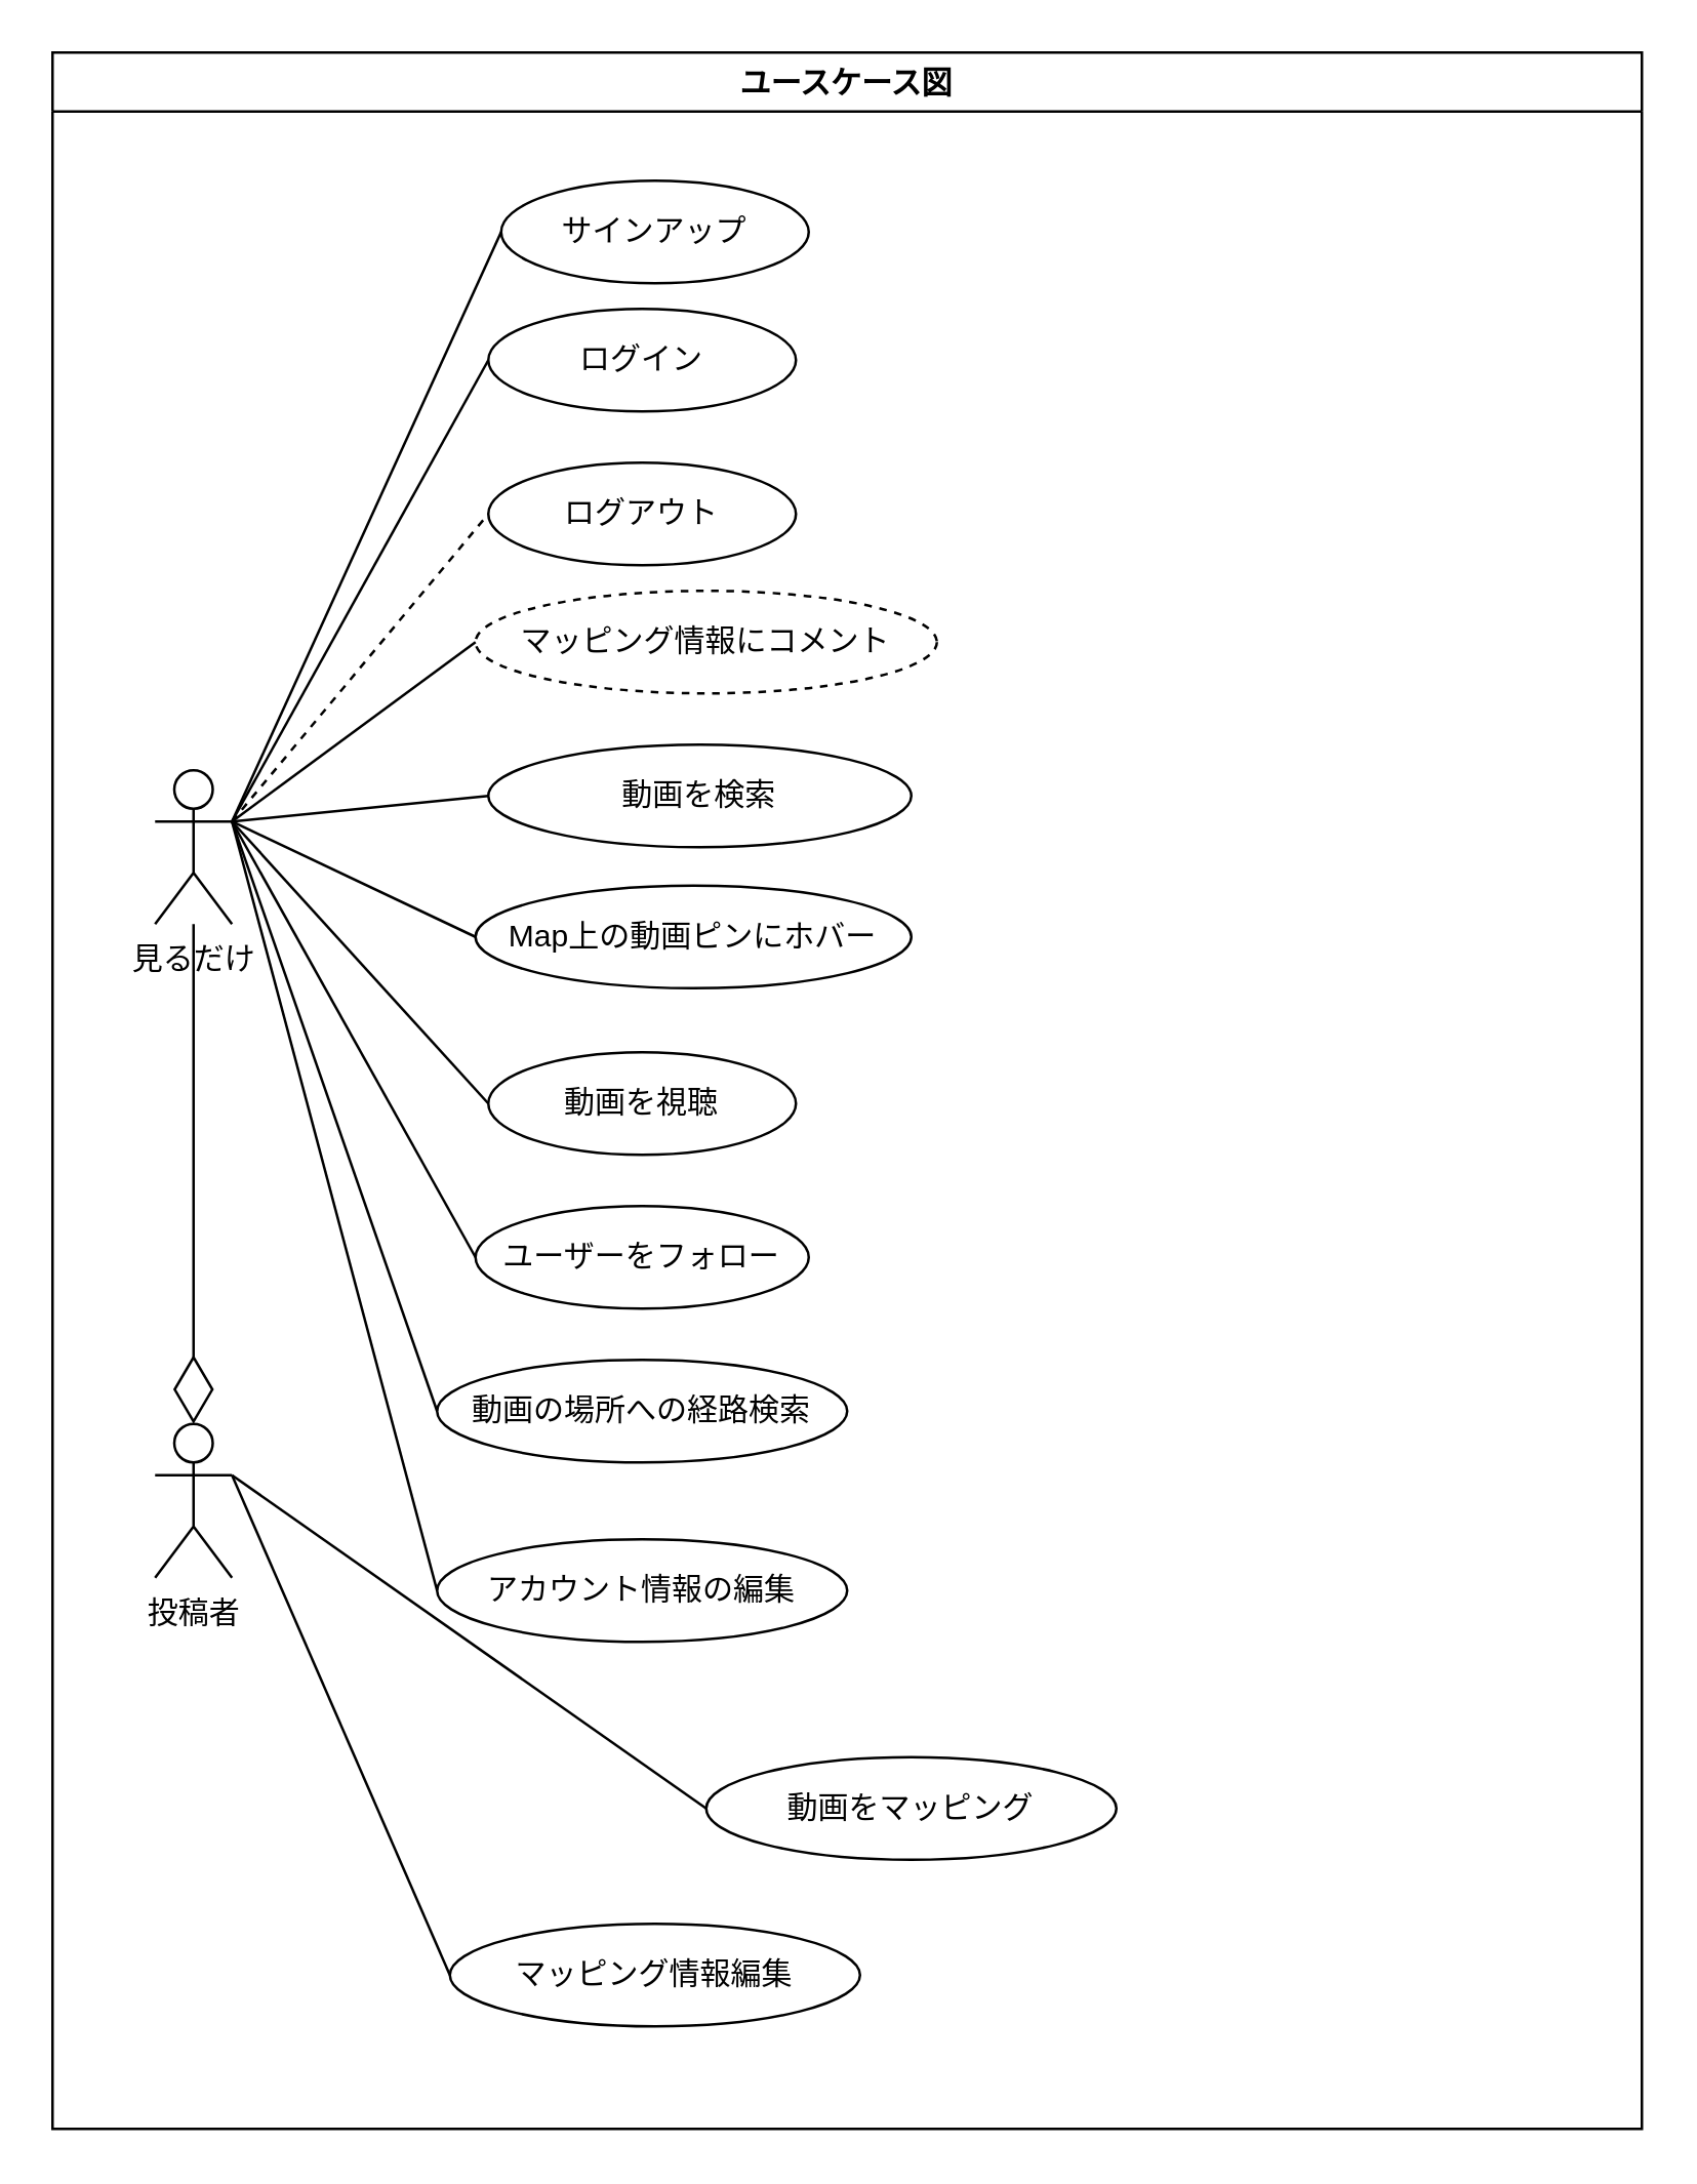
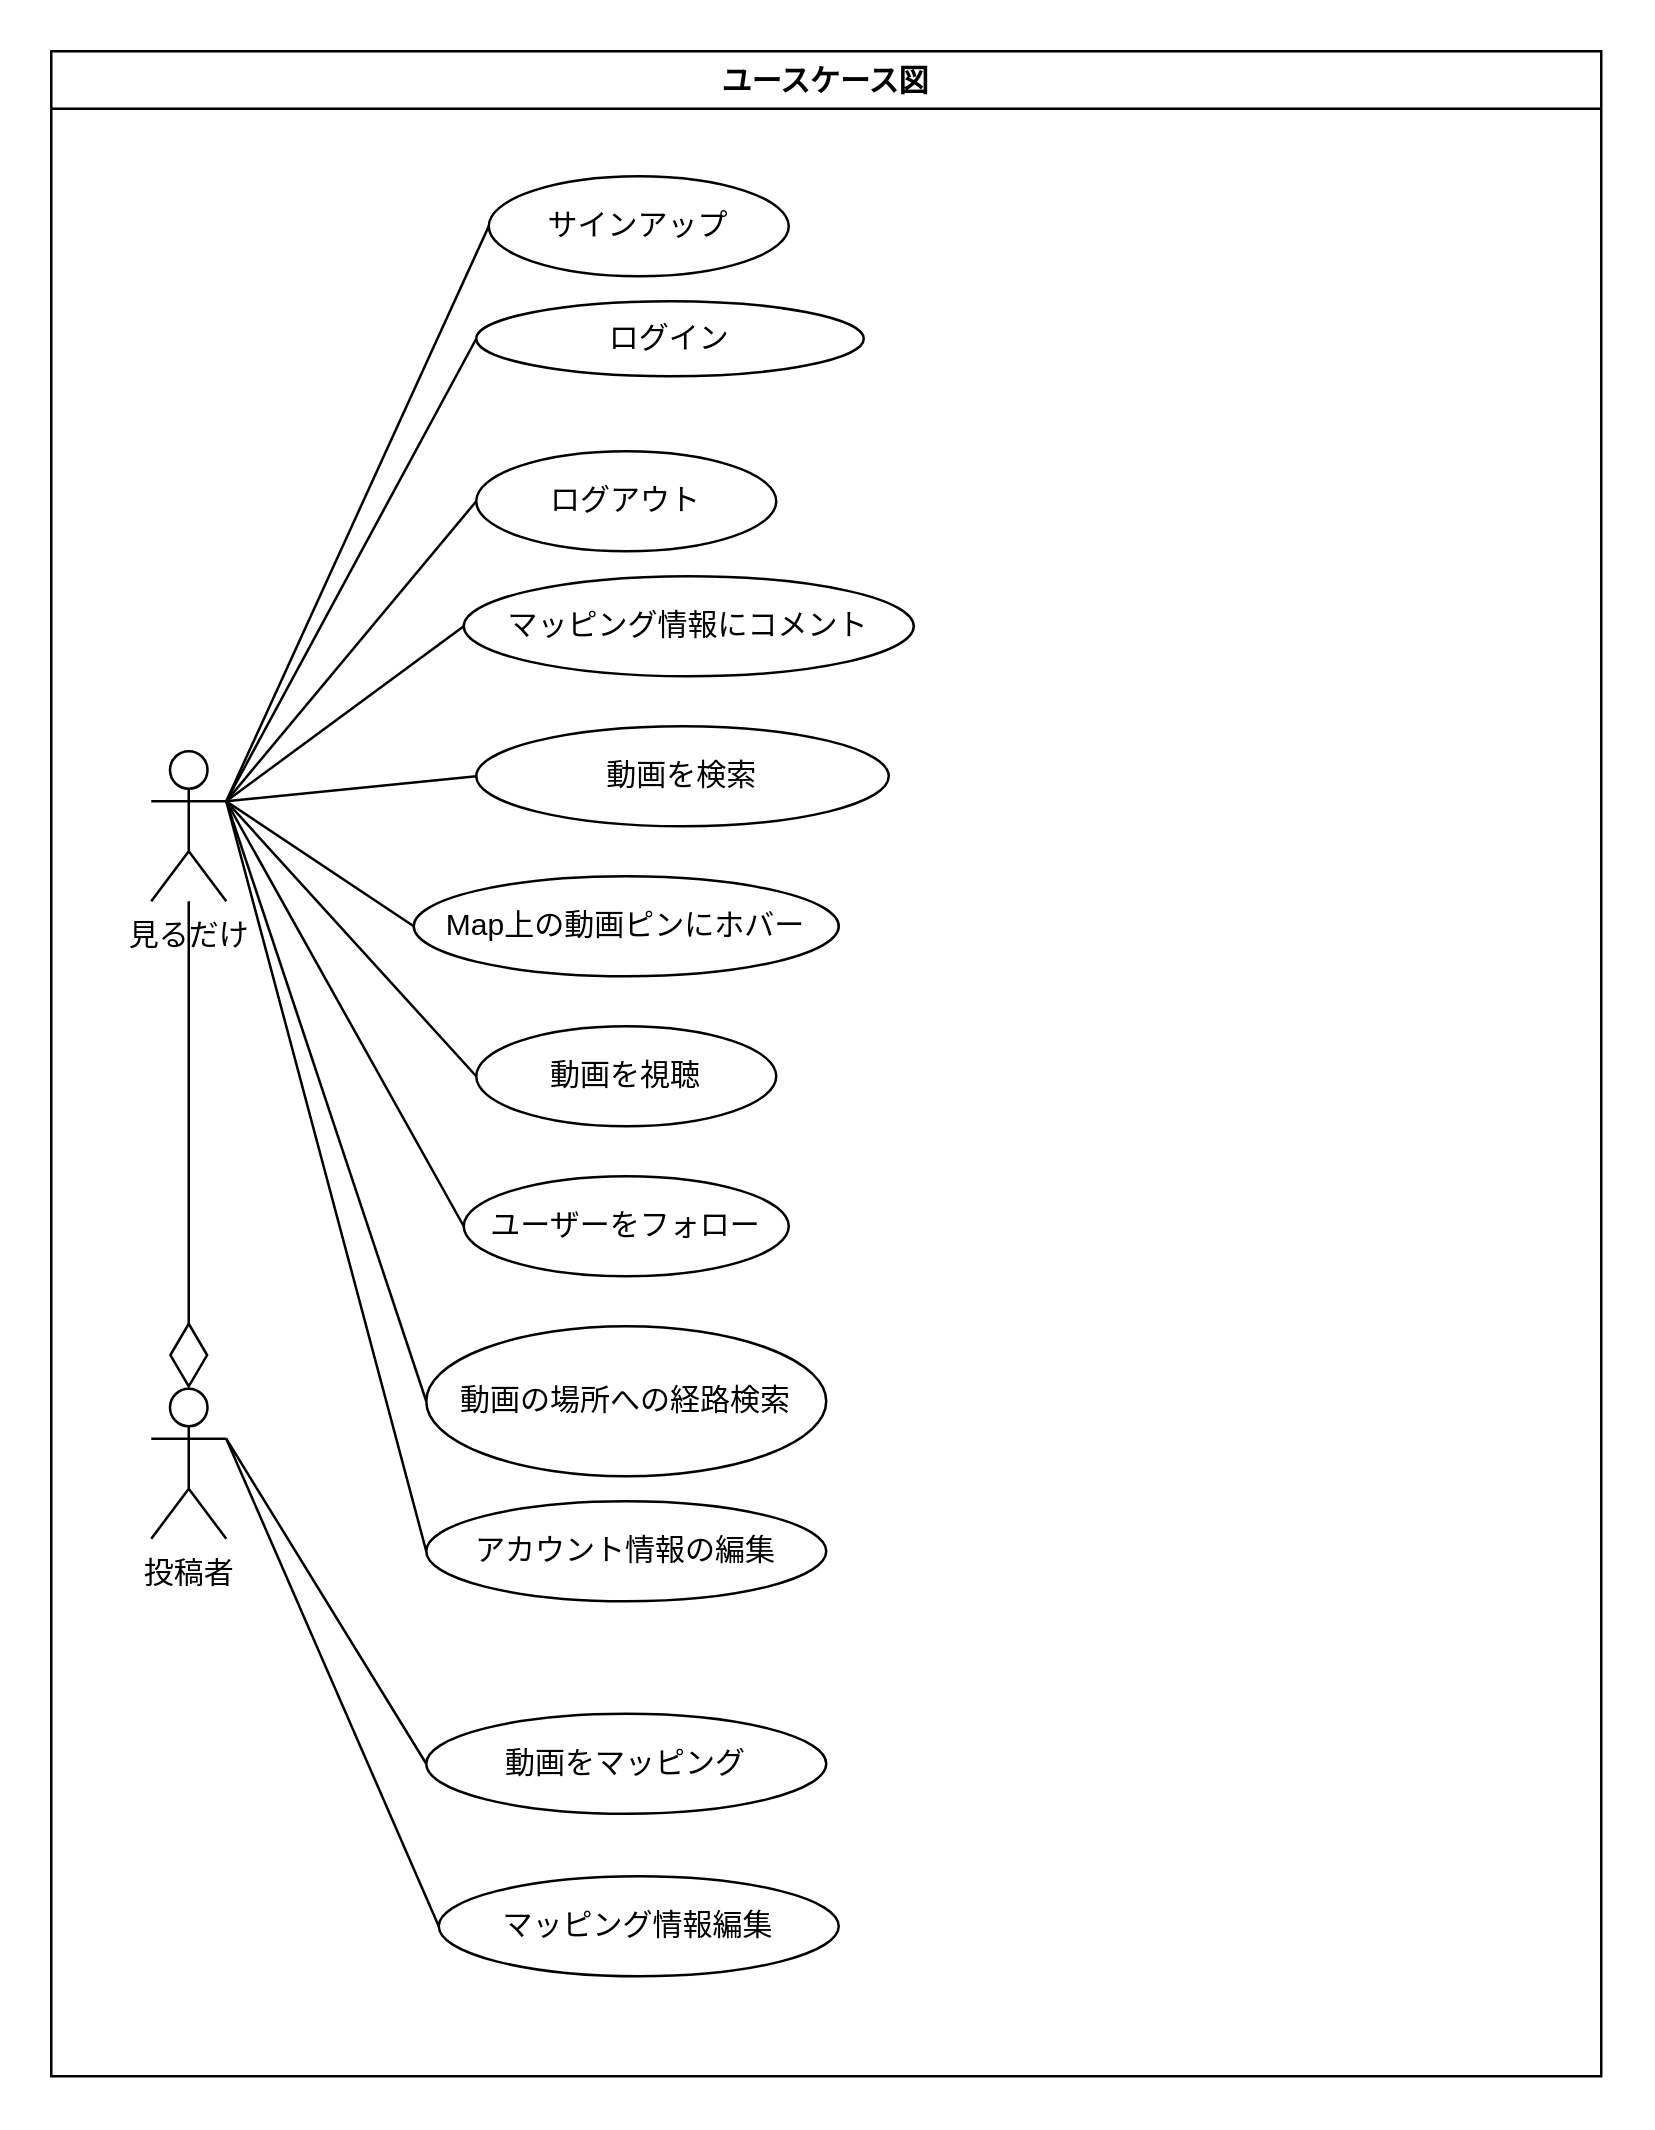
- <mxCell id="11" value="ログイン" style="ellipse;whiteSpace=wrap;html=1;" parent="2" vertex="1"><mxGeometry x="170" y="100" width="120" height="40" as="geometry" /></mxCell>
+ <mxCell id="11" value="ログイン" style="ellipse;whiteSpace=wrap;html=1;" parent="2" vertex="1"><mxGeometry x="170" y="100" width="155" height="30" as="geometry" /></mxCell>
- <mxCell id="28" value="マッピング情報にコメント" style="ellipse;whiteSpace=wrap;html=1;dashed=1;" vertex="1" parent="2"><mxGeometry x="165" y="210" width="180" height="40" as="geometry" /></mxCell>
+ <mxCell id="28" value="マッピング情報にコメント" style="ellipse;whiteSpace=wrap;html=1;" vertex="1" parent="2"><mxGeometry x="165" y="210" width="180" height="40" as="geometry" /></mxCell>
- <mxCell id="27" value="" style="endArrow=none;html=1;entryX=0;entryY=0.5;entryDx=0;entryDy=0;exitX=1;exitY=0.333;exitDx=0;exitDy=0;exitPerimeter=0;dashed=1;" edge="1" parent="2" source="3" target="26"><mxGeometry width="50" height="50" relative="1" as="geometry"><mxPoint x="90" y="320" as="sourcePoint" /><mxPoint x="190" y="140" as="targetPoint" /></mxGeometry></mxCell>
+ <mxCell id="27" value="" style="endArrow=none;html=1;entryX=0;entryY=0.5;entryDx=0;entryDy=0;exitX=1;exitY=0.333;exitDx=0;exitDy=0;exitPerimeter=0;" edge="1" parent="2" source="3" target="26"><mxGeometry width="50" height="50" relative="1" as="geometry"><mxPoint x="90" y="320" as="sourcePoint" /><mxPoint x="190" y="140" as="targetPoint" /></mxGeometry></mxCell>
- <mxCell id="5" value="Map上の動画ピンにホバー" style="ellipse;whiteSpace=wrap;html=1;" parent="2" vertex="1"><mxGeometry x="165" y="325" width="170" height="40" as="geometry" /></mxCell>
+ <mxCell id="5" value="Map上の動画ピンにホバー" style="ellipse;whiteSpace=wrap;html=1;" parent="2" vertex="1"><mxGeometry x="145" y="330" width="170" height="40" as="geometry" /></mxCell>
- <mxCell id="16" value="動画の場所への経路検索" style="ellipse;whiteSpace=wrap;html=1;" parent="2" vertex="1"><mxGeometry x="150" y="510" width="160" height="40" as="geometry" /></mxCell>
+ <mxCell id="16" value="動画の場所への経路検索" style="ellipse;whiteSpace=wrap;html=1;" parent="2" vertex="1"><mxGeometry x="150" y="510" width="160" height="60" as="geometry" /></mxCell>
- <mxCell id="20" value="動画をマッピング" style="ellipse;whiteSpace=wrap;html=1;" parent="2" vertex="1"><mxGeometry x="255" y="665" width="160" height="40" as="geometry" /></mxCell>
+ <mxCell id="20" value="動画をマッピング" style="ellipse;whiteSpace=wrap;html=1;" parent="2" vertex="1"><mxGeometry x="150" y="665" width="160" height="40" as="geometry" /></mxCell>
